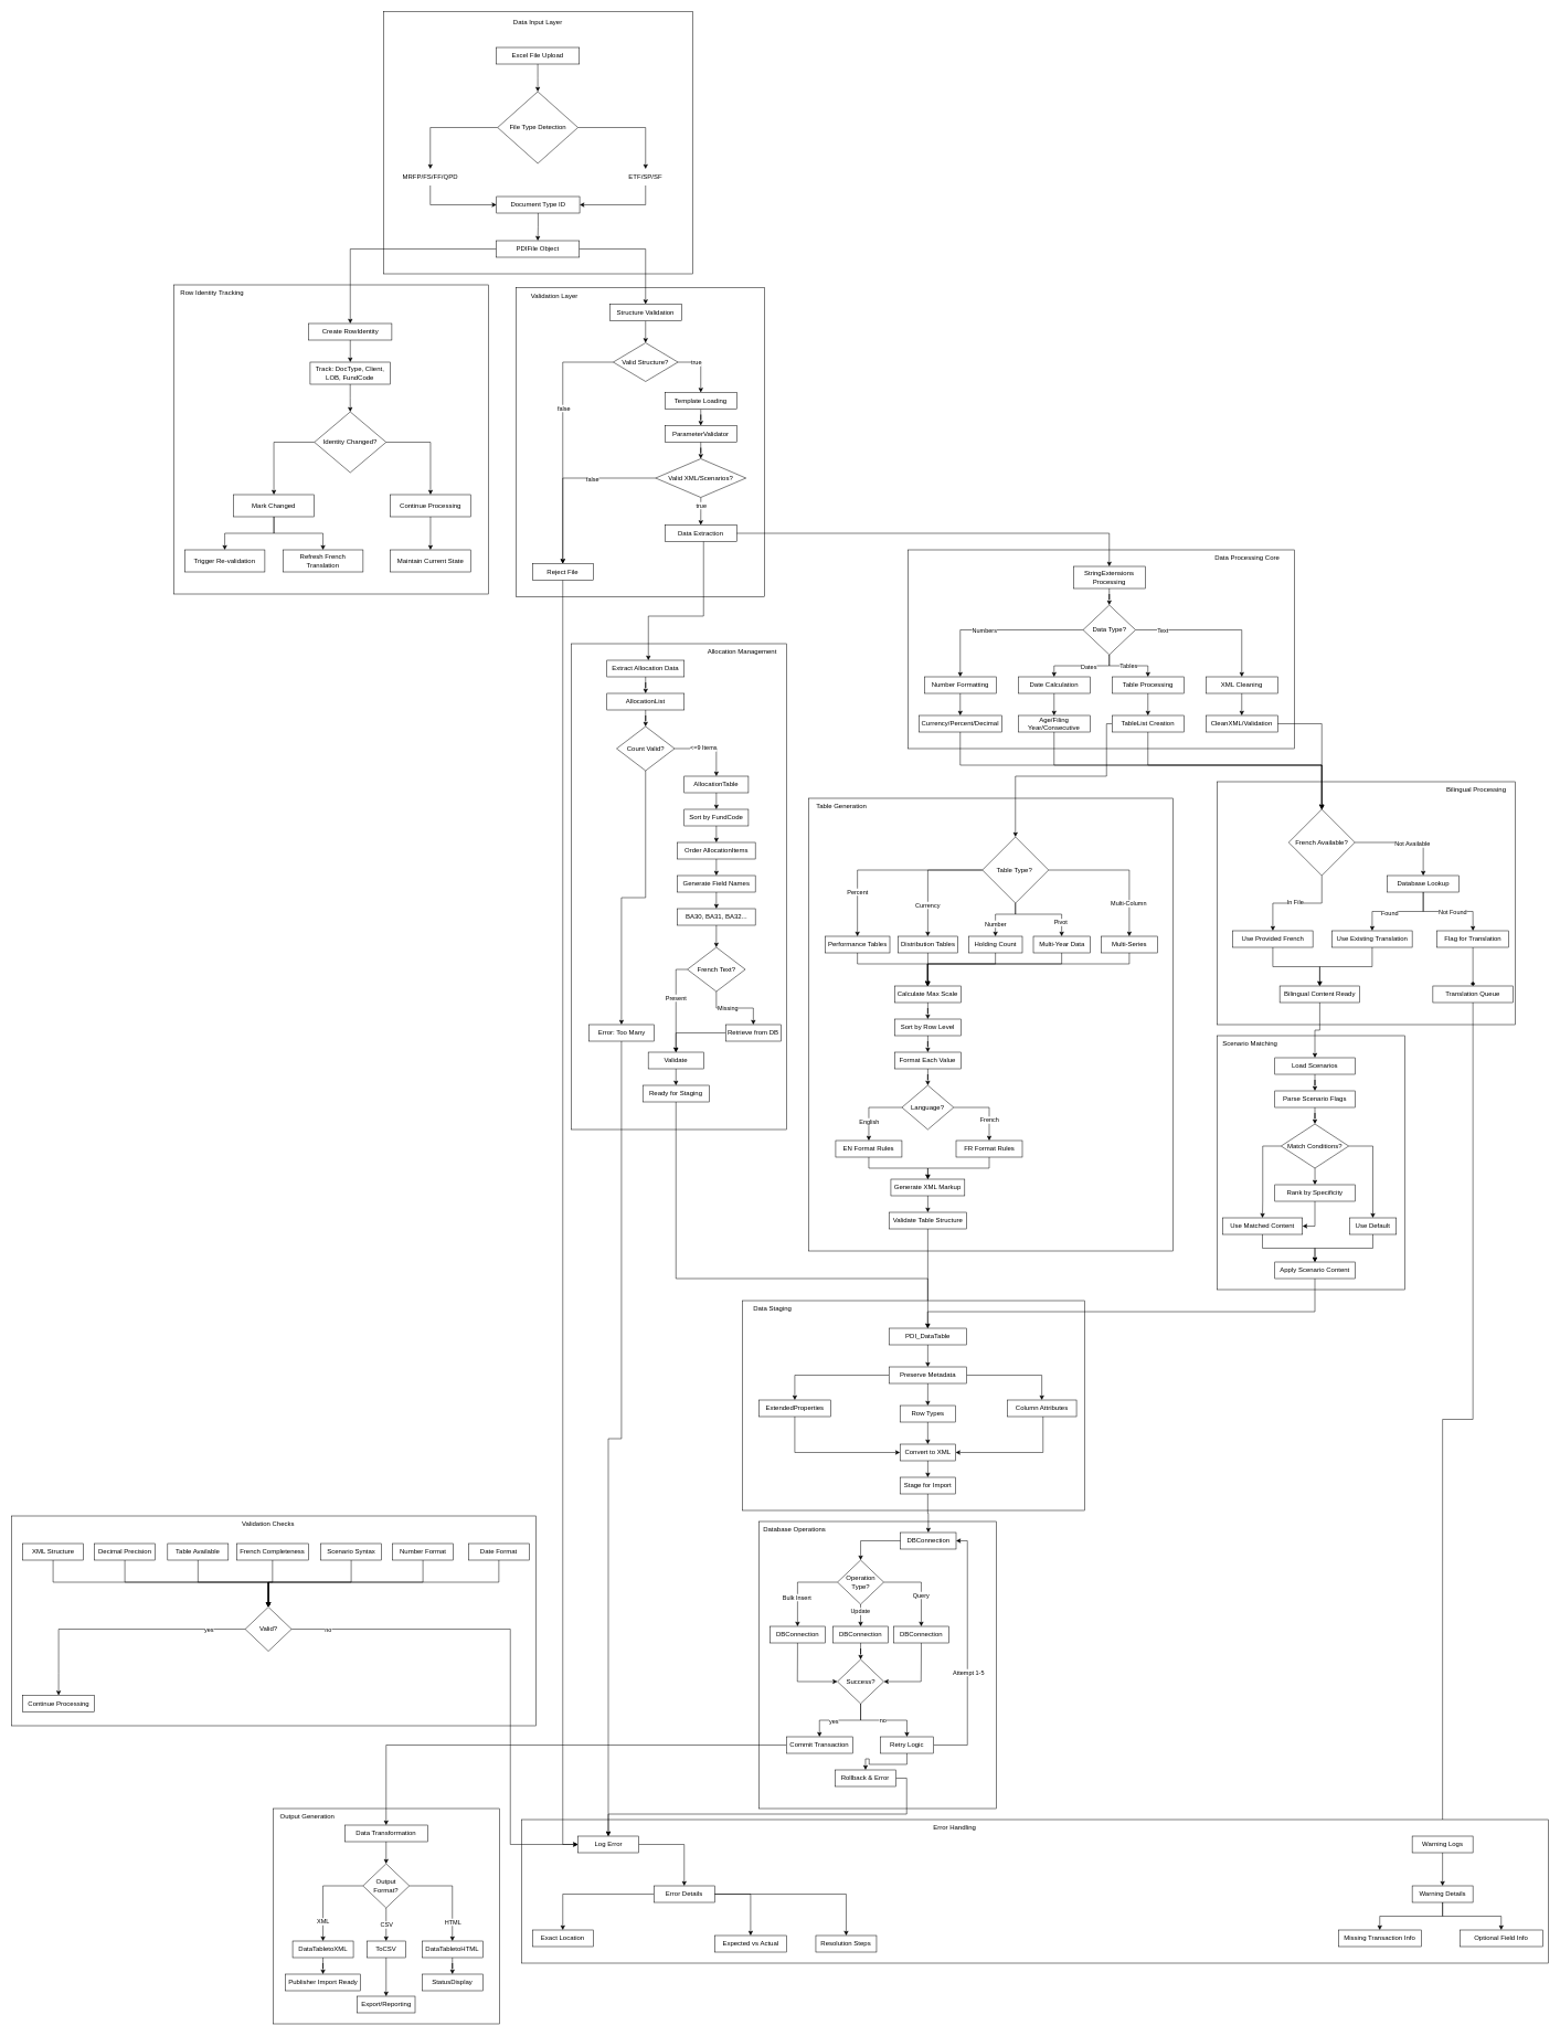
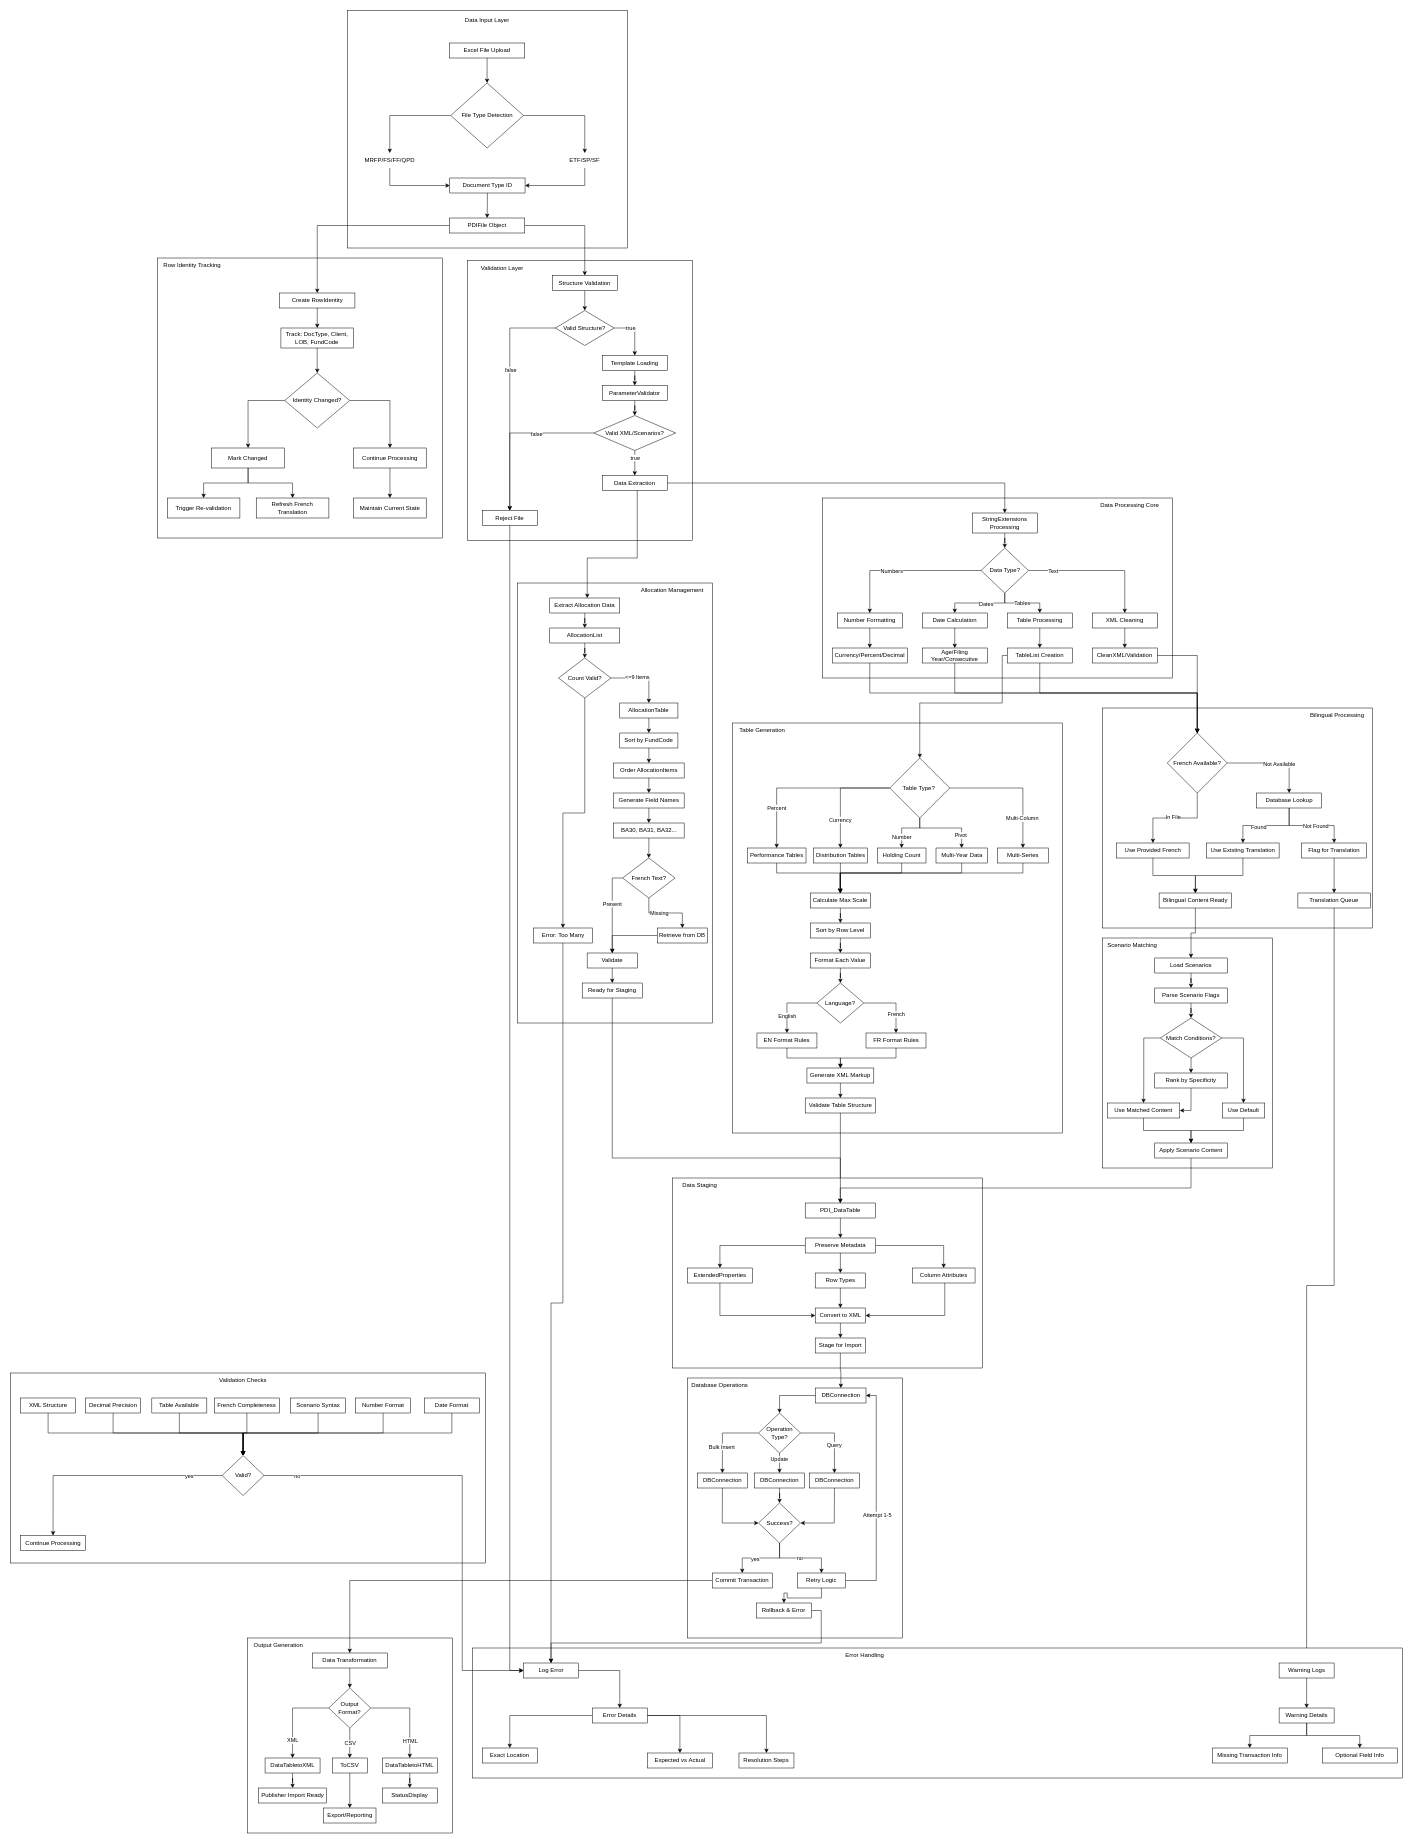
- <mxCell id="110" style="edgeStyle=orthogonalEdgeStyle;rounded=0;orthogonalLoop=1;jettySize=auto;html=1;entryX=0.5;entryY=0;entryDx=0;entryDy=0;endArrow=diamond;" edge="1" parent="1" source="111" target="118"><mxGeometry relative="1" as="geometry" /></mxCell>
+ <mxCell id="110" style="edgeStyle=orthogonalEdgeStyle;rounded=0;orthogonalLoop=1;jettySize=auto;html=1;entryX=0.5;entryY=0;entryDx=0;entryDy=0;" edge="1" parent="1" source="111" target="118"><mxGeometry relative="1" as="geometry" /></mxCell>
